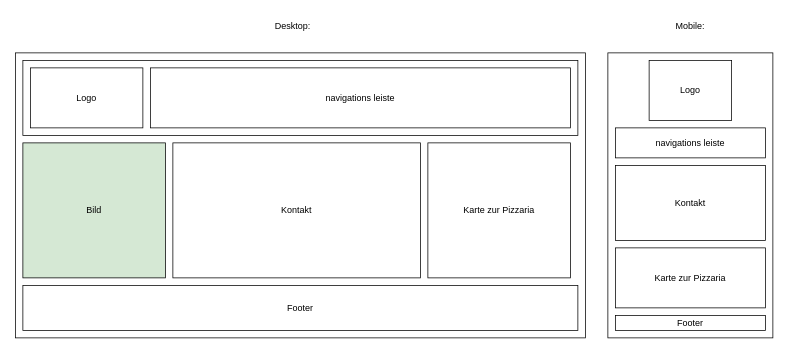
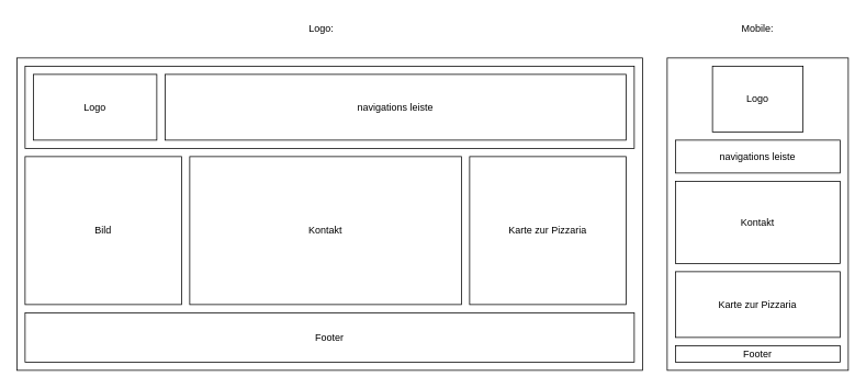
- <mxCell id="12" value="&lt;div&gt;Desktop:&lt;/div&gt;" style="text;html=1;strokeColor=none;fillColor=none;align=center;verticalAlign=middle;whiteSpace=wrap;rounded=0;" parent="1" vertex="1"><mxGeometry x="360" y="20" width="60" height="30" as="geometry" /></mxCell>
+ <mxCell id="12" value="&lt;div&gt;Logo:&lt;/div&gt;" style="text;html=1;strokeColor=none;fillColor=none;align=center;verticalAlign=middle;whiteSpace=wrap;rounded=0;" parent="1" vertex="1"><mxGeometry x="360" y="20" width="60" height="30" as="geometry" /></mxCell>
- <mxCell id="15" value="Bild" style="rounded=0;whiteSpace=wrap;html=1;fillColor=#d5e8d4;" vertex="1" parent="1"><mxGeometry x="30" y="190" width="190" height="180" as="geometry" /></mxCell>
+ <mxCell id="15" value="Bild" style="rounded=0;whiteSpace=wrap;html=1;" vertex="1" parent="1"><mxGeometry x="30" y="190" width="190" height="180" as="geometry" /></mxCell>
